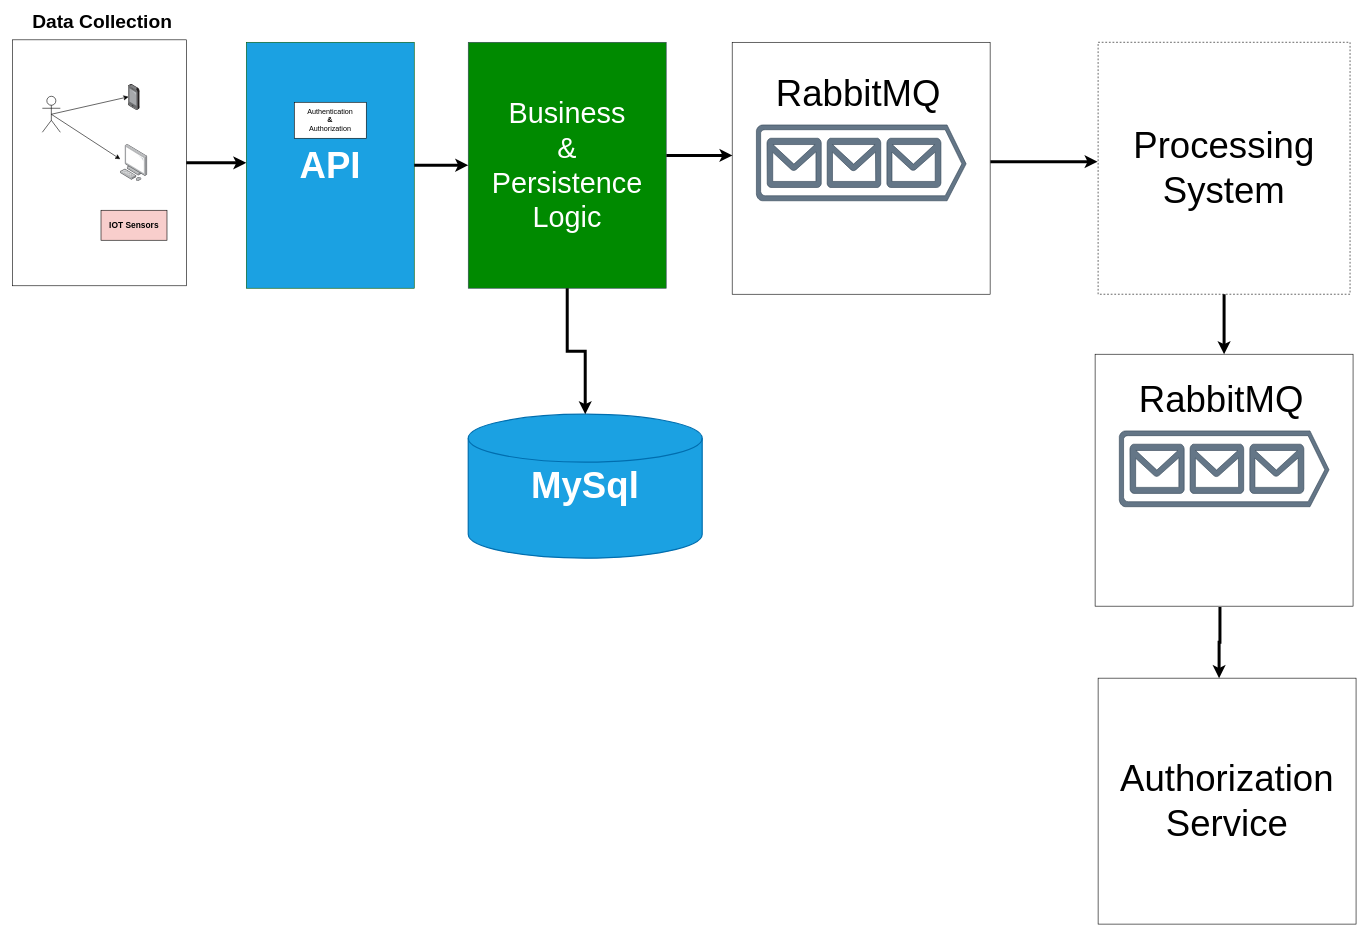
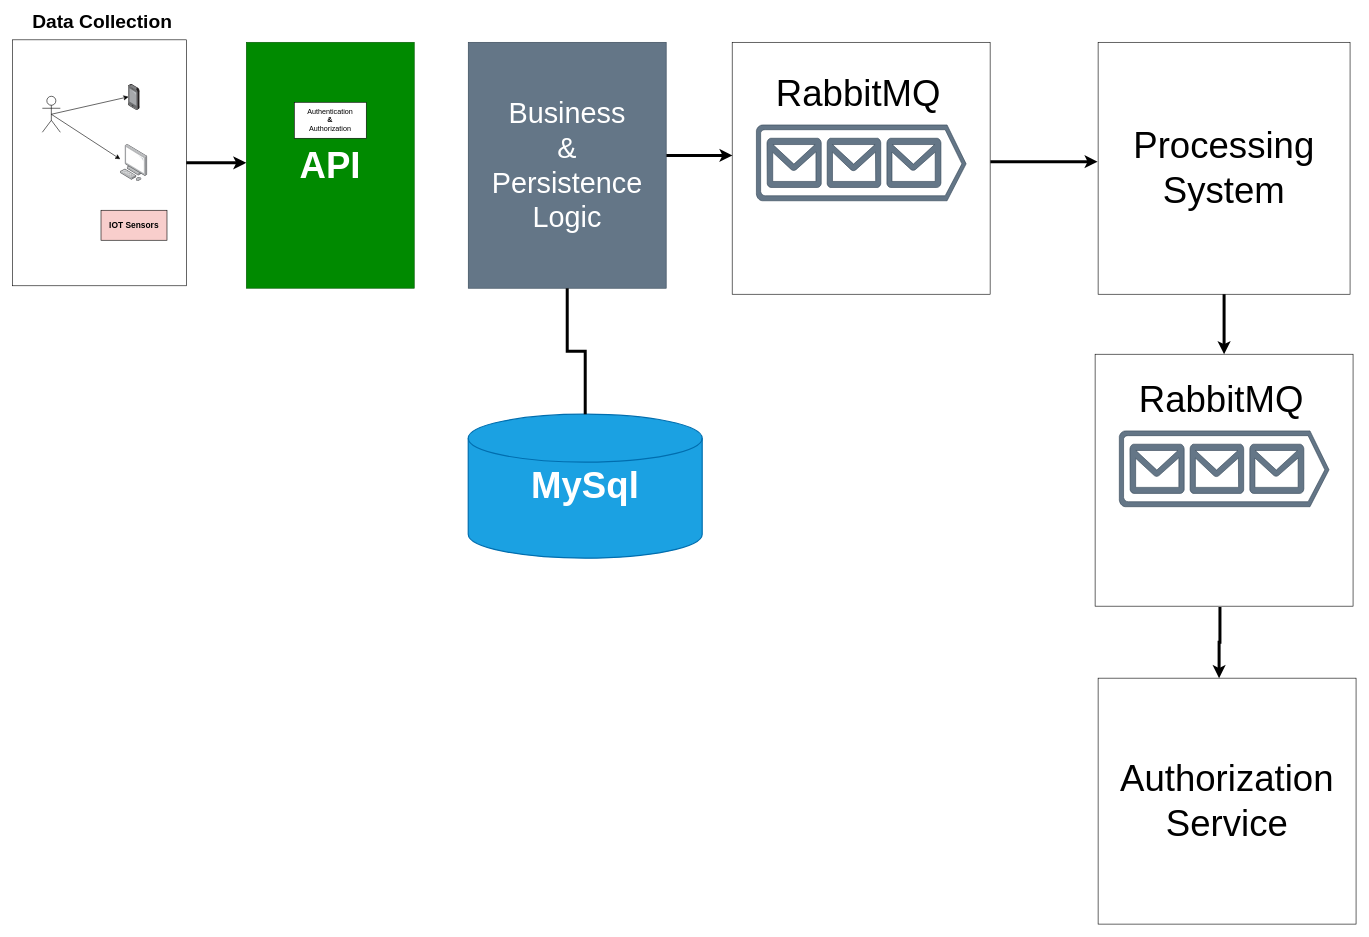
- <mxCell id="11" value="&lt;b&gt;&lt;font style=&quot;font-size: 61px;&quot;&gt;API&lt;/font&gt;&lt;/b&gt;" style="rounded=0;whiteSpace=wrap;html=1;fillColor=#1ba1e2;fontColor=#ffffff;strokeColor=#005700;" parent="1" vertex="1"><mxGeometry x="410" y="70" width="280" height="410" as="geometry" /></mxCell>
+ <mxCell id="11" value="&lt;b&gt;&lt;font style=&quot;font-size: 61px;&quot;&gt;API&lt;/font&gt;&lt;/b&gt;" style="rounded=0;whiteSpace=wrap;html=1;fillColor=#008a00;fontColor=#ffffff;strokeColor=#005700;" parent="1" vertex="1"><mxGeometry x="410" y="70" width="280" height="410" as="geometry" /></mxCell>
- <mxCell id="14" style="edgeStyle=orthogonalEdgeStyle;rounded=0;orthogonalLoop=1;jettySize=auto;html=1;exitX=1;exitY=0.5;exitDx=0;exitDy=0;entryX=0;entryY=0.5;entryDx=0;entryDy=0;strokeWidth=5;" edge="1" parent="1" source="11" target="12"><mxGeometry relative="1" as="geometry"><mxPoint x="800" y="274.57" as="targetPoint" /><mxPoint x="700" y="274.57" as="sourcePoint" /></mxGeometry></mxCell>
- <mxCell id="12" value="&lt;font style=&quot;font-size: 48px;&quot;&gt;Business&lt;br&gt;&amp;amp;&lt;br&gt;Persistence Logic&lt;/font&gt;" style="rounded=0;whiteSpace=wrap;html=1;fillColor=#008a00;fontColor=#ffffff;strokeColor=#314354;" vertex="1" parent="1"><mxGeometry x="780" y="70" width="330" height="410" as="geometry" /></mxCell>
+ <mxCell id="12" value="&lt;font style=&quot;font-size: 48px;&quot;&gt;Business&lt;br&gt;&amp;amp;&lt;br&gt;Persistence Logic&lt;/font&gt;" style="rounded=0;whiteSpace=wrap;html=1;fillColor=#647687;fontColor=#ffffff;strokeColor=#314354;" vertex="1" parent="1"><mxGeometry x="780" y="70" width="330" height="410" as="geometry" /></mxCell>
- <mxCell id="21" value="&lt;font style=&quot;font-size: 61px;&quot;&gt;Processing System&lt;/font&gt;" style="rounded=0;whiteSpace=wrap;html=1;fillColor=none;dashed=1;" vertex="1" parent="1"><mxGeometry x="1830" y="70" width="420" height="420" as="geometry" /></mxCell>
+ <mxCell id="21" value="&lt;font style=&quot;font-size: 61px;&quot;&gt;Processing System&lt;/font&gt;" style="rounded=0;whiteSpace=wrap;html=1;fillColor=none;" vertex="1" parent="1"><mxGeometry x="1830" y="70" width="420" height="420" as="geometry" /></mxCell>
- <mxCell id="16" style="edgeStyle=orthogonalEdgeStyle;rounded=0;orthogonalLoop=1;jettySize=auto;html=1;exitX=0.5;exitY=1;exitDx=0;exitDy=0;entryX=0.5;entryY=0;entryDx=0;entryDy=0;strokeWidth=5;entryPerimeter=0;" edge="1" parent="1" source="12" target="15"><mxGeometry relative="1" as="geometry"><mxPoint x="1010" y="590" as="targetPoint" /><mxPoint x="920" y="590" as="sourcePoint" /></mxGeometry></mxCell>
+ <mxCell id="16" style="edgeStyle=orthogonalEdgeStyle;rounded=0;orthogonalLoop=1;jettySize=auto;html=1;exitX=0.5;exitY=1;exitDx=0;exitDy=0;entryX=0.5;entryY=0;entryDx=0;entryDy=0;strokeWidth=5;entryPerimeter=0;endArrow=none;" edge="1" parent="1" source="12" target="15"><mxGeometry relative="1" as="geometry"><mxPoint x="1010" y="590" as="targetPoint" /><mxPoint x="920" y="590" as="sourcePoint" /></mxGeometry></mxCell>
